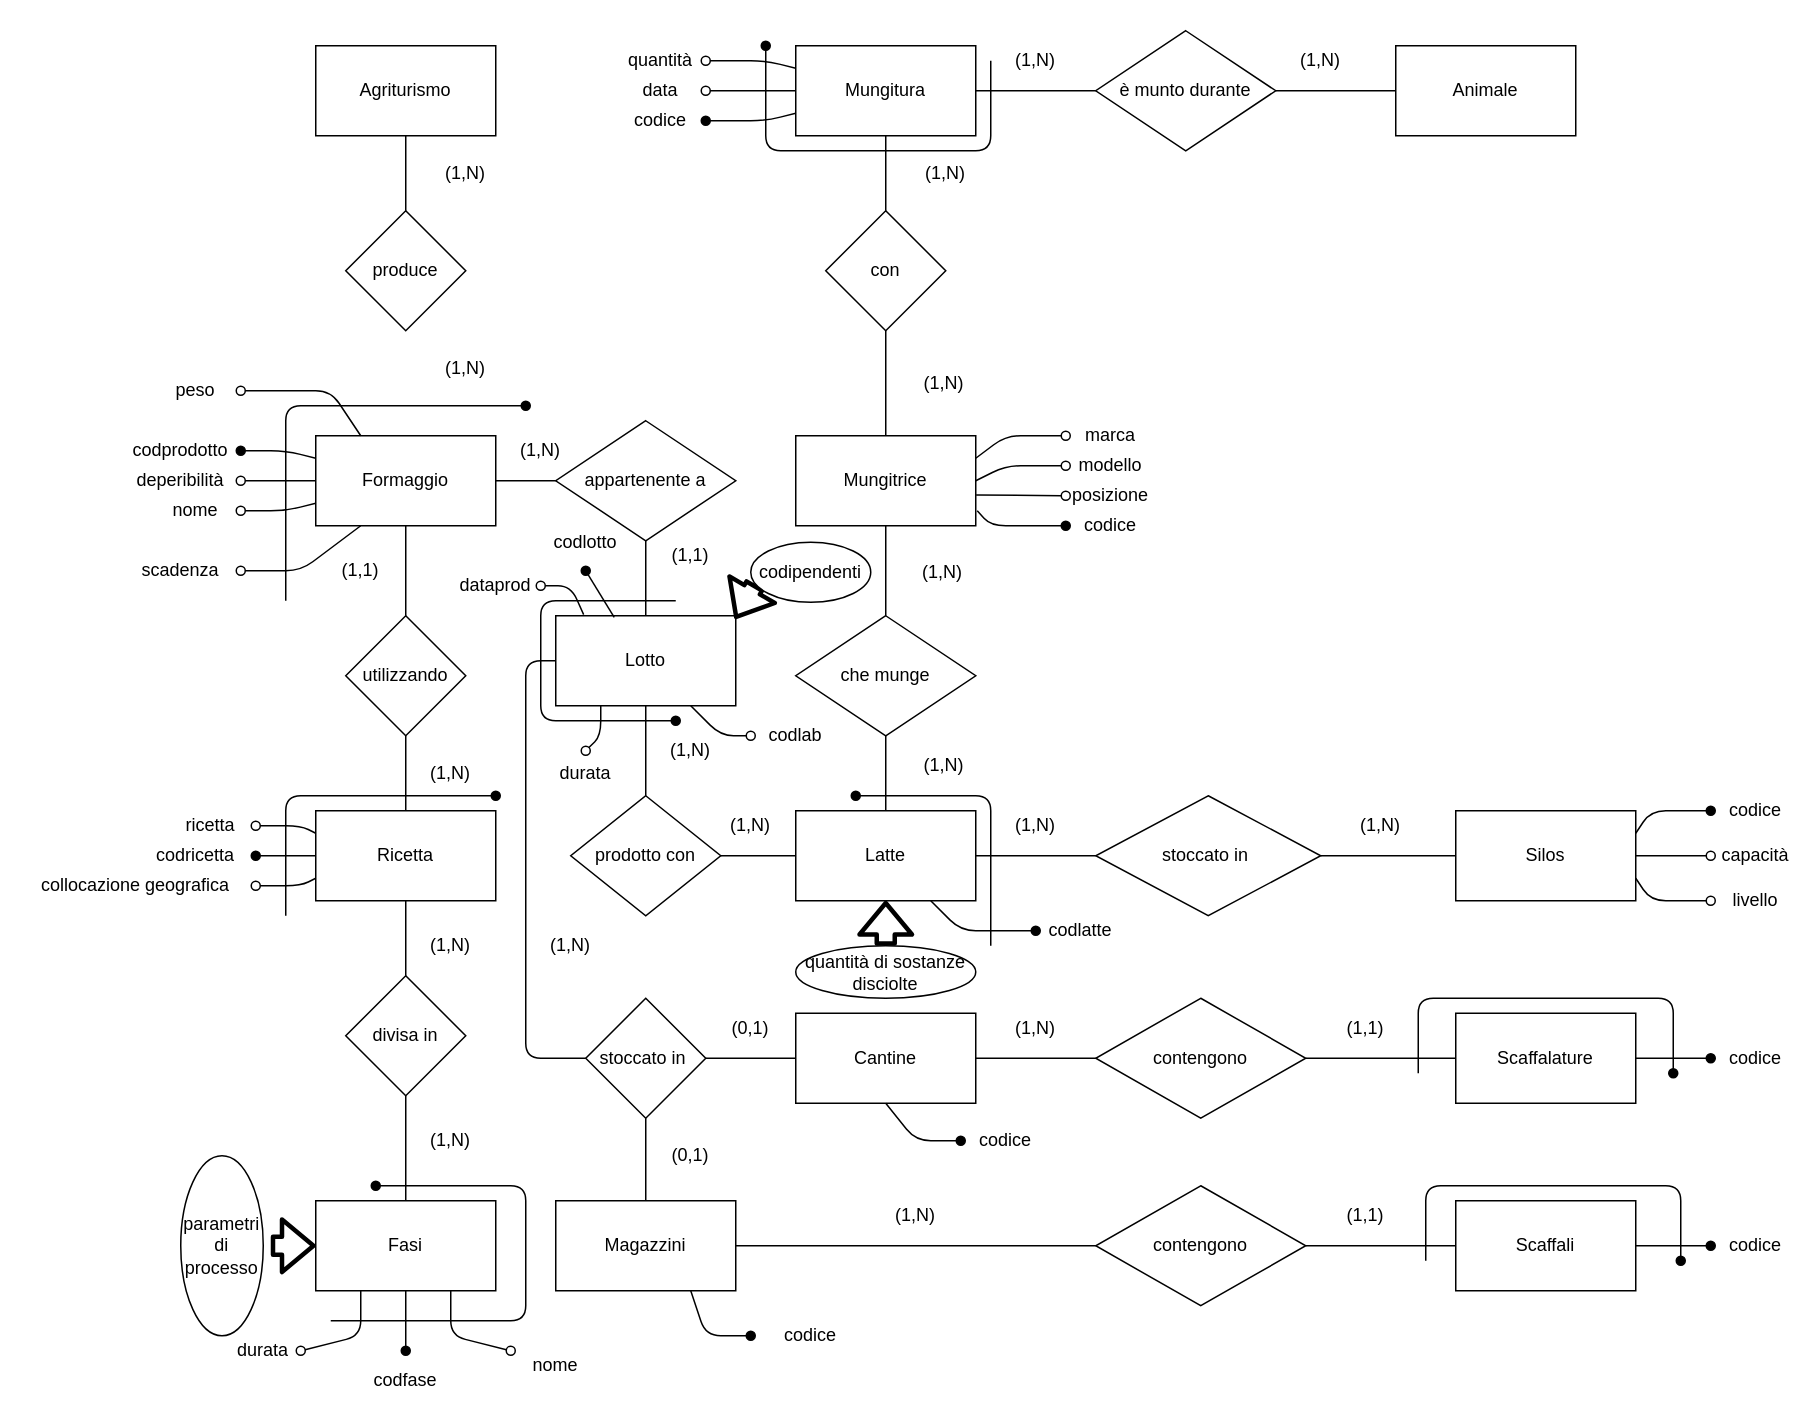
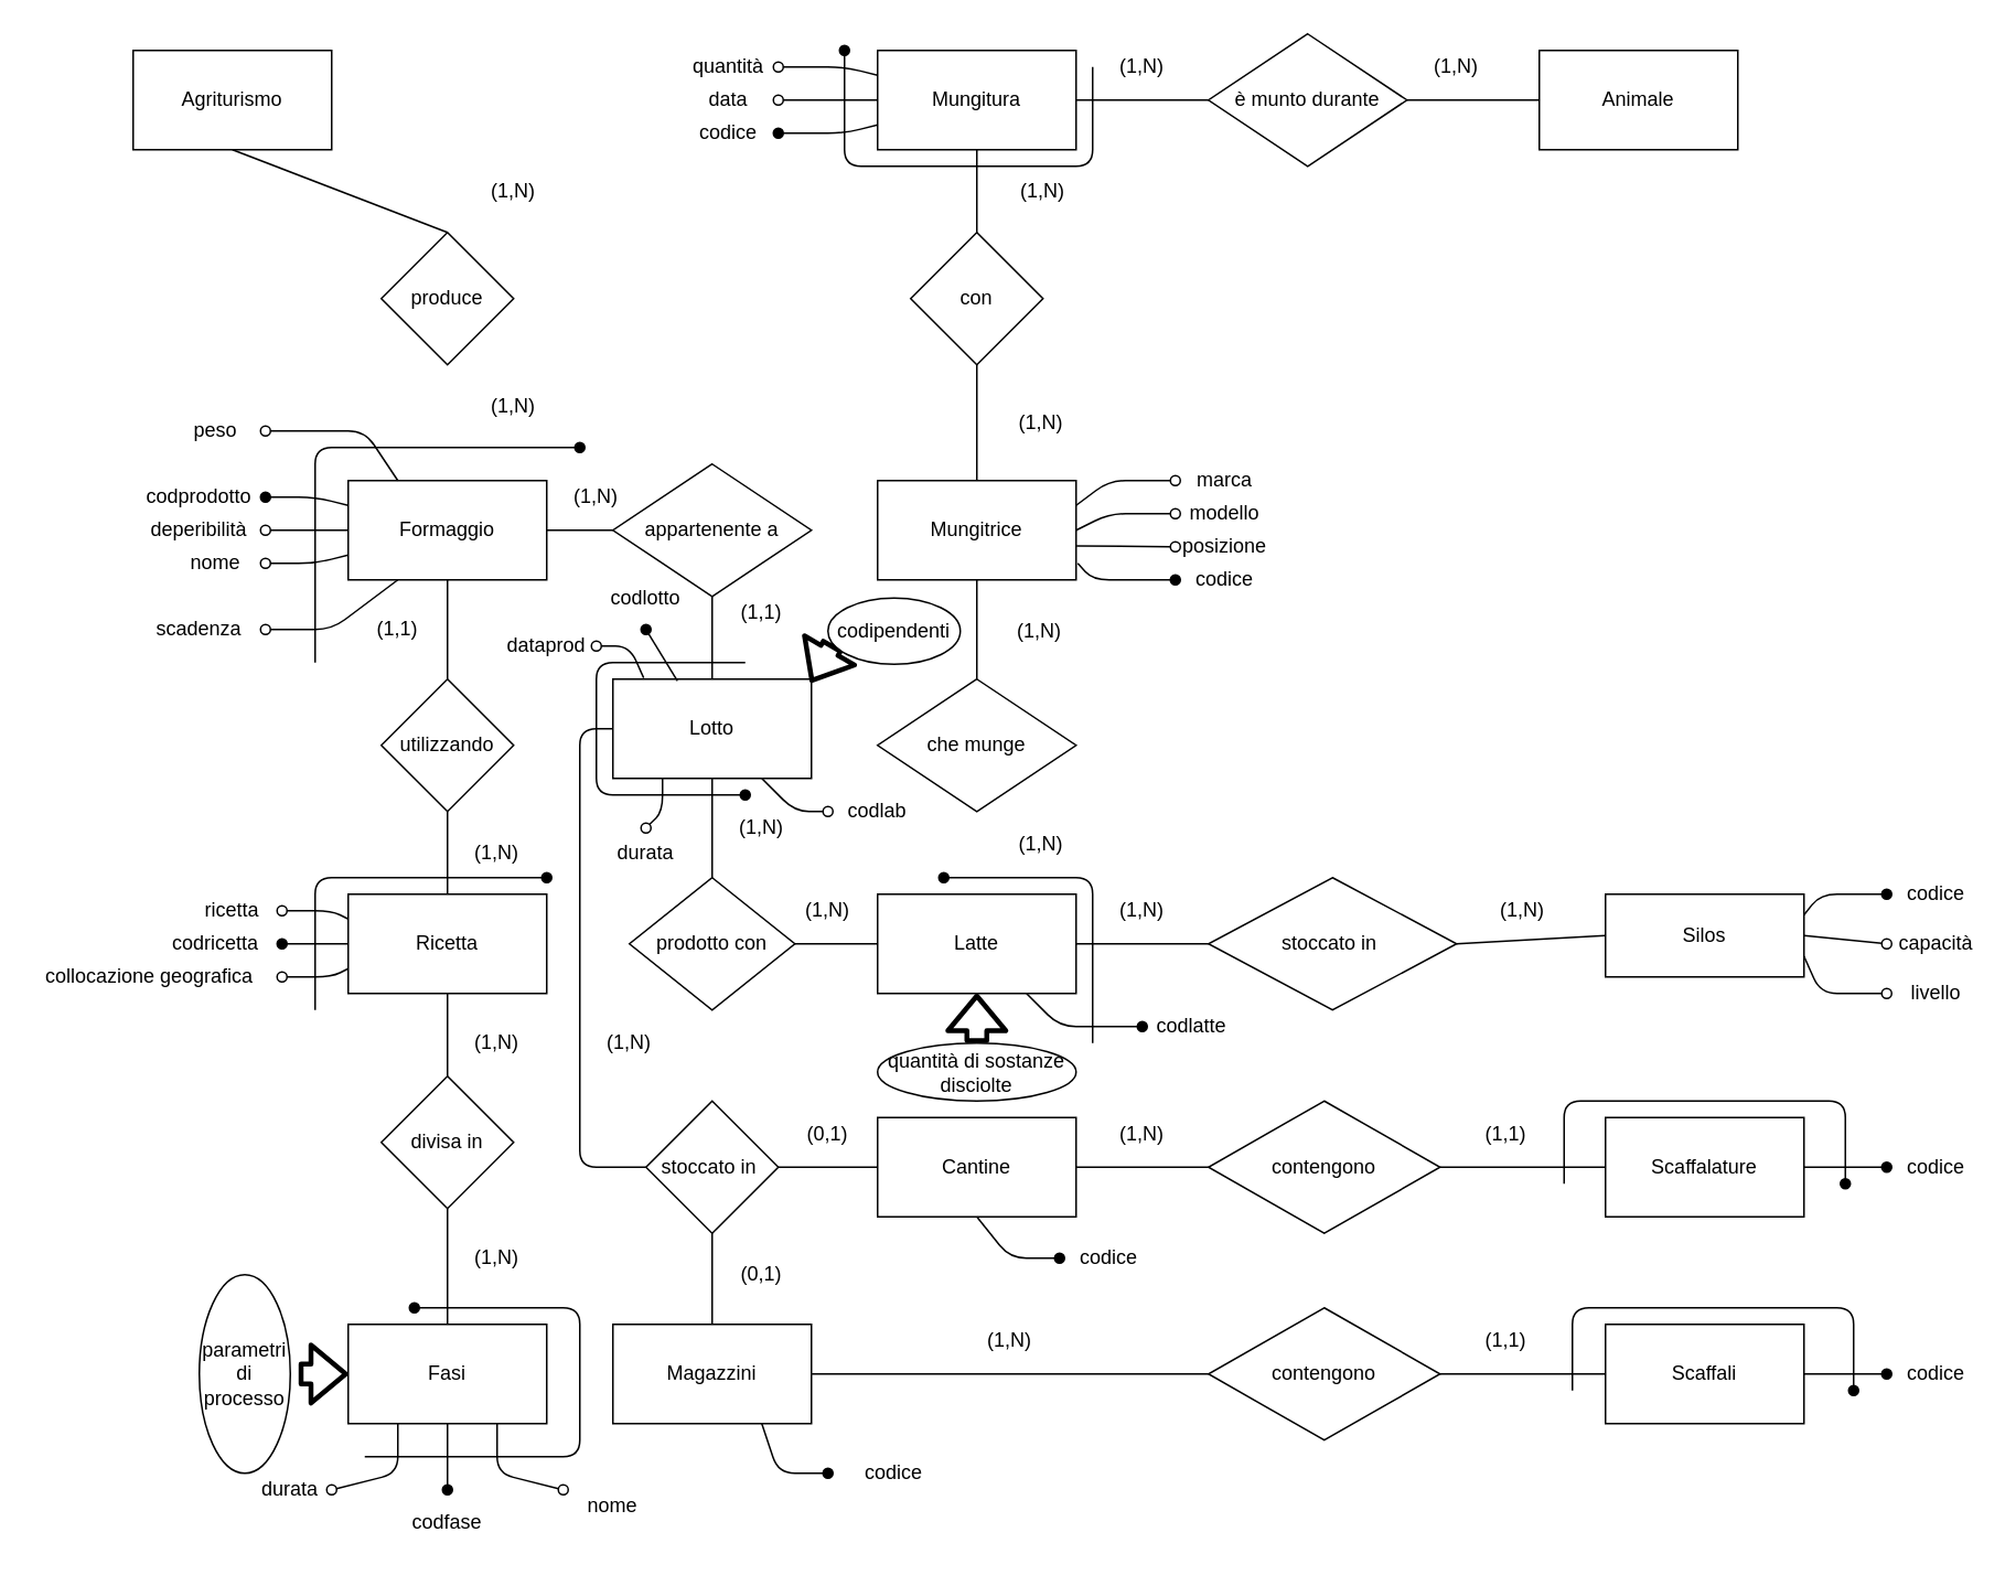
- <mxCell id="17" value="Agriturismo" style="rounded=0;whiteSpace=wrap;html=1;" parent="1" vertex="1"><mxGeometry x="210" y="30" width="120" height="60" as="geometry" /></mxCell>
+ <mxCell id="17" value="Agriturismo" style="rounded=0;whiteSpace=wrap;html=1;" parent="1" vertex="1"><mxGeometry x="80" y="30" width="120" height="60" as="geometry" /></mxCell>
- <mxCell id="16" value="" style="endArrow=none;html=1;entryX=0.5;entryY=1;entryDx=0;entryDy=0;exitX=0.5;exitY=0;exitDx=0;exitDy=0;" parent="1" source="8" target="7" edge="1"><mxGeometry width="50" height="50" relative="1" as="geometry"><mxPoint x="560" y="540" as="sourcePoint" /><mxPoint y="490" as="targetPoint" x="610" /></mxGeometry></mxCell>
- <mxCell id="10" value="Silos" style="rounded=0;whiteSpace=wrap;html=1;" parent="1" vertex="1"><mxGeometry x="970" y="540" width="120" height="60" as="geometry" /></mxCell>
+ <mxCell id="10" value="Silos" style="rounded=0;whiteSpace=wrap;html=1;" parent="1" vertex="1"><mxGeometry x="970" y="540" width="120" height="50" as="geometry" /></mxCell>
